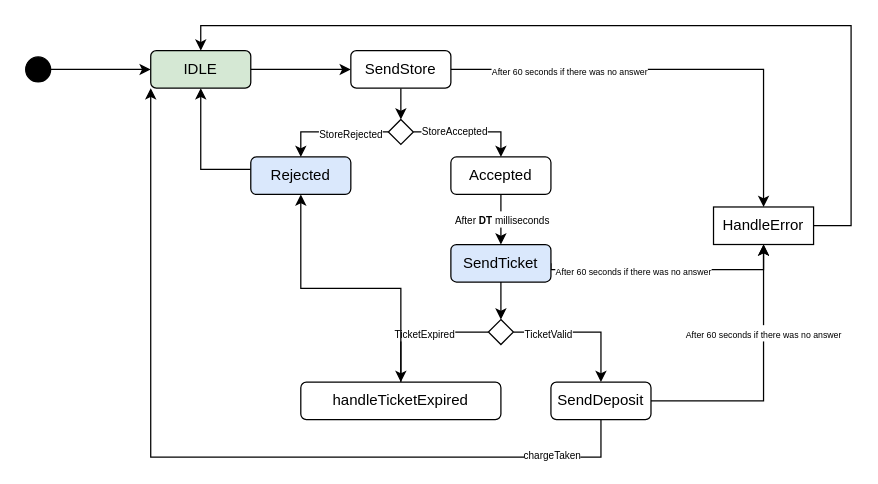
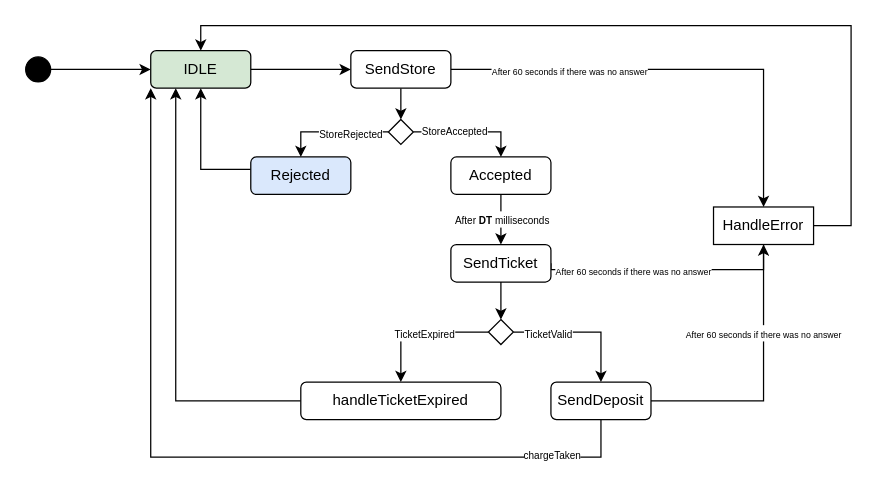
- <mxCell id="23" value="SendTicket" style="rounded=1;whiteSpace=wrap;html=1;fillColor=#dae8fc;" vertex="1" parent="1"><mxGeometry x="360" y="195" width="80" height="30" as="geometry" /></mxCell>
+ <mxCell id="23" value="SendTicket" style="rounded=1;whiteSpace=wrap;html=1;" vertex="1" parent="1"><mxGeometry x="360" y="195" width="80" height="30" as="geometry" /></mxCell>
- <mxCell id="21" style="edgeStyle=orthogonalEdgeStyle;rounded=0;orthogonalLoop=1;jettySize=auto;html=1;exitX=1;exitY=0.5;exitDx=0;exitDy=0;entryX=0.5;entryY=1;entryDx=0;entryDy=0;" edge="1" parent="1" source="23" target="37"><mxGeometry relative="1" as="geometry"><Array as="points"><mxPoint x="440" y="215" /><mxPoint x="610" y="215" /></Array></mxGeometry></mxCell>
+ <mxCell id="21" style="edgeStyle=orthogonalEdgeStyle;rounded=0;orthogonalLoop=1;jettySize=auto;html=1;exitX=1;exitY=0.5;exitDx=0;exitDy=0;entryX=0.5;entryY=1;entryDx=0;entryDy=0;endArrow=none;" edge="1" parent="1" source="23" target="37"><mxGeometry relative="1" as="geometry"><Array as="points"><mxPoint x="440" y="215" /><mxPoint x="610" y="215" /></Array></mxGeometry></mxCell>
- <mxCell id="29" style="edgeStyle=orthogonalEdgeStyle;rounded=0;orthogonalLoop=1;jettySize=auto;html=1;" edge="1" parent="1" source="30" target="11"><mxGeometry relative="1" as="geometry" /></mxCell>
+ <mxCell id="29" style="edgeStyle=orthogonalEdgeStyle;rounded=0;orthogonalLoop=1;jettySize=auto;html=1;entryX=0.25;entryY=1;entryDx=0;entryDy=0;" edge="1" parent="1" source="30" target="5"><mxGeometry relative="1" as="geometry" /></mxCell>
